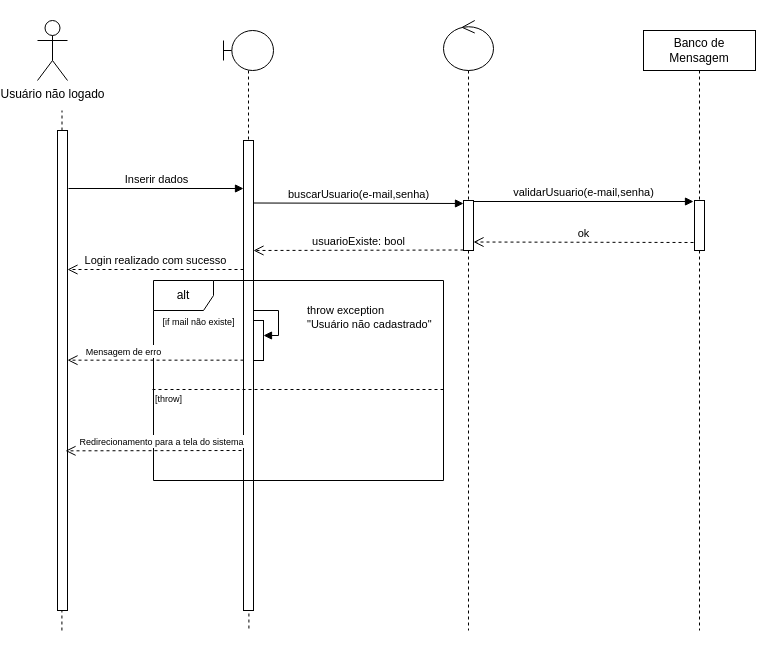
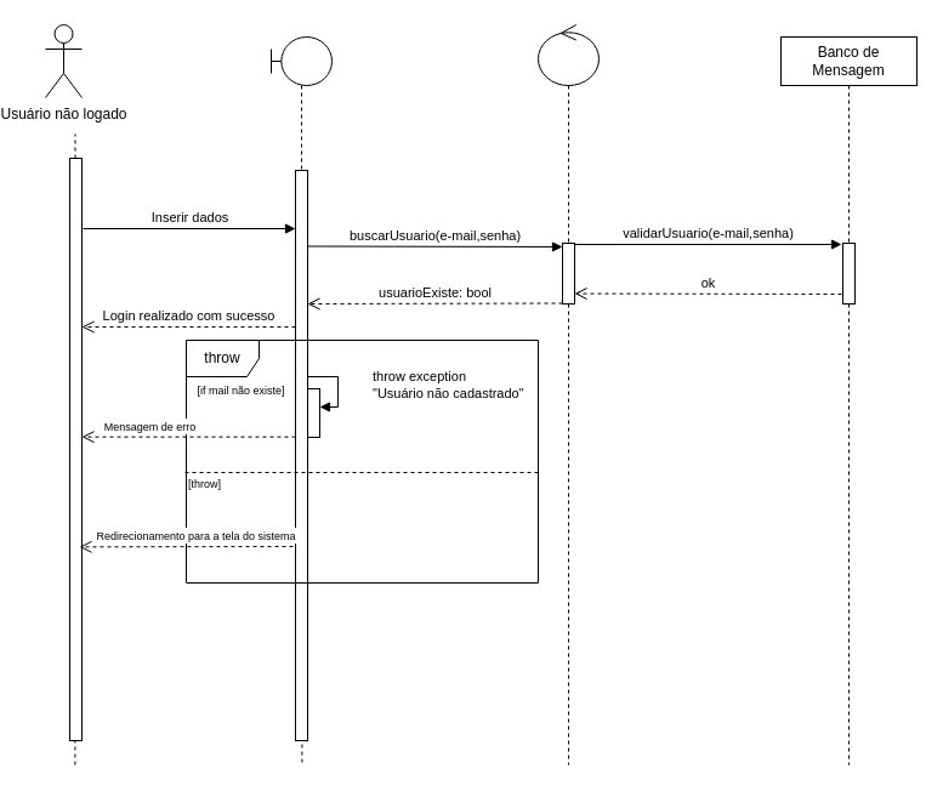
- <mxCell id="20" value="alt" style="shape=umlFrame;whiteSpace=wrap;html=1;pointerEvents=0;" vertex="1" parent="1"><mxGeometry x="136" y="280" width="290" height="200" as="geometry" /></mxCell>
+ <mxCell id="20" value="throw" style="shape=umlFrame;whiteSpace=wrap;html=1;pointerEvents=0;" vertex="1" parent="1"><mxGeometry x="136" y="280" width="290" height="200" as="geometry" /></mxCell>
